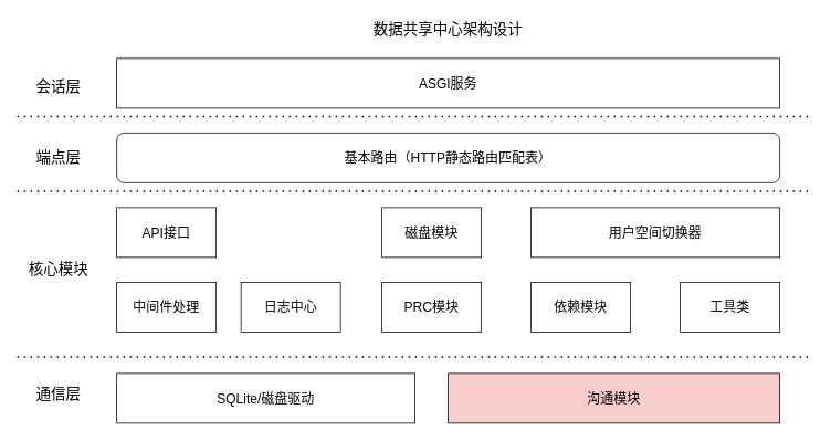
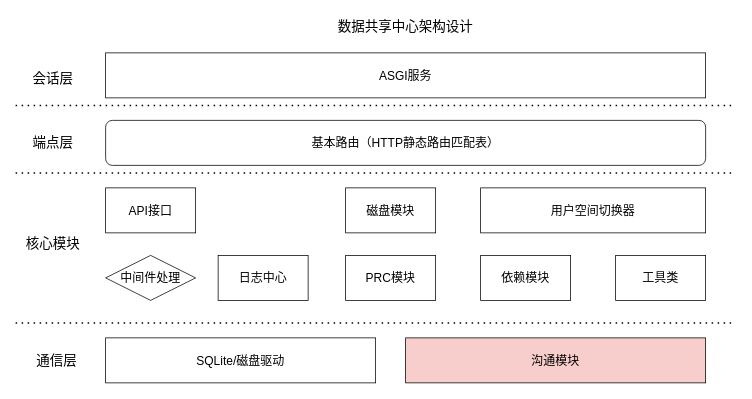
- <mxCell id="5" value="中间件处理" style="rounded=0;whiteSpace=wrap;html=1;fontSize=16;" parent="1" vertex="1"><mxGeometry x="140" y="340" width="120" height="60" as="geometry" /></mxCell>
+ <mxCell id="5" value="中间件处理" style="rhombus;whiteSpace=wrap;html=1;fontSize=16;" parent="1" vertex="1"><mxGeometry x="140" y="340" width="120" height="60" as="geometry" /></mxCell>
- <mxCell id="21" value="通信层" style="text;html=1;strokeColor=none;fillColor=none;align=center;verticalAlign=middle;whiteSpace=wrap;rounded=0;fontSize=18;" parent="1" vertex="1"><mxGeometry x="20" y="460" width="100" height="30" as="geometry" /></mxCell>
+ <mxCell id="21" value="通信层" style="text;html=1;strokeColor=none;fillColor=none;align=center;verticalAlign=middle;whiteSpace=wrap;rounded=0;fontSize=18;" parent="1" vertex="1"><mxGeometry x="25" y="465" width="100" height="30" as="geometry" /></mxCell>
